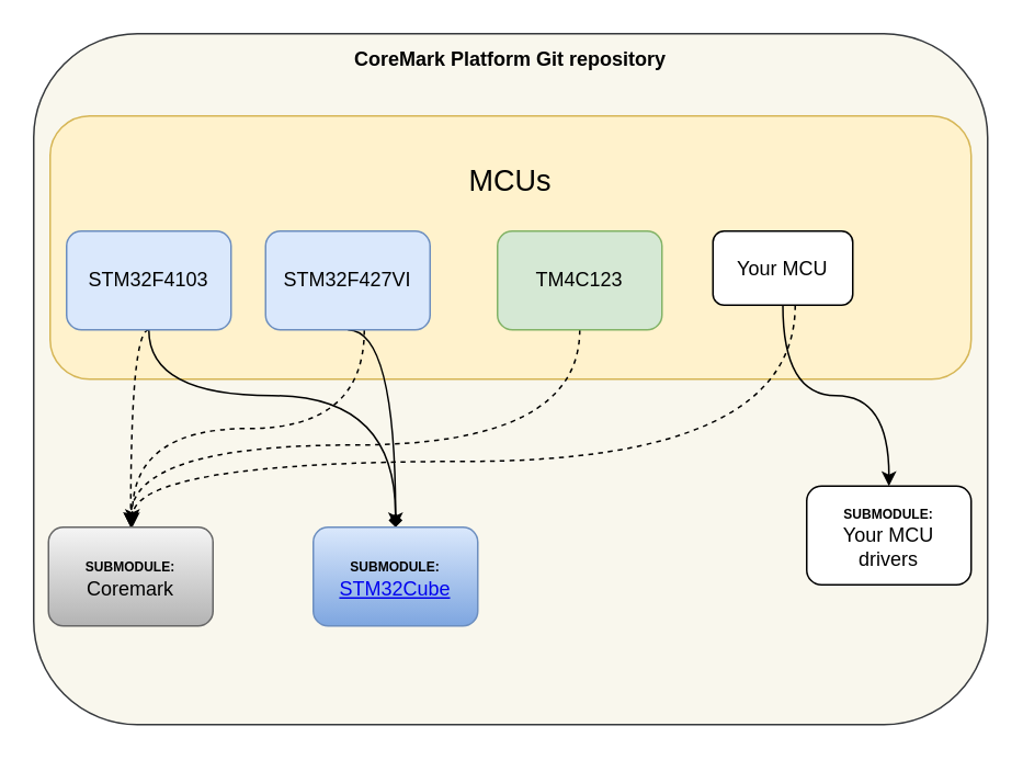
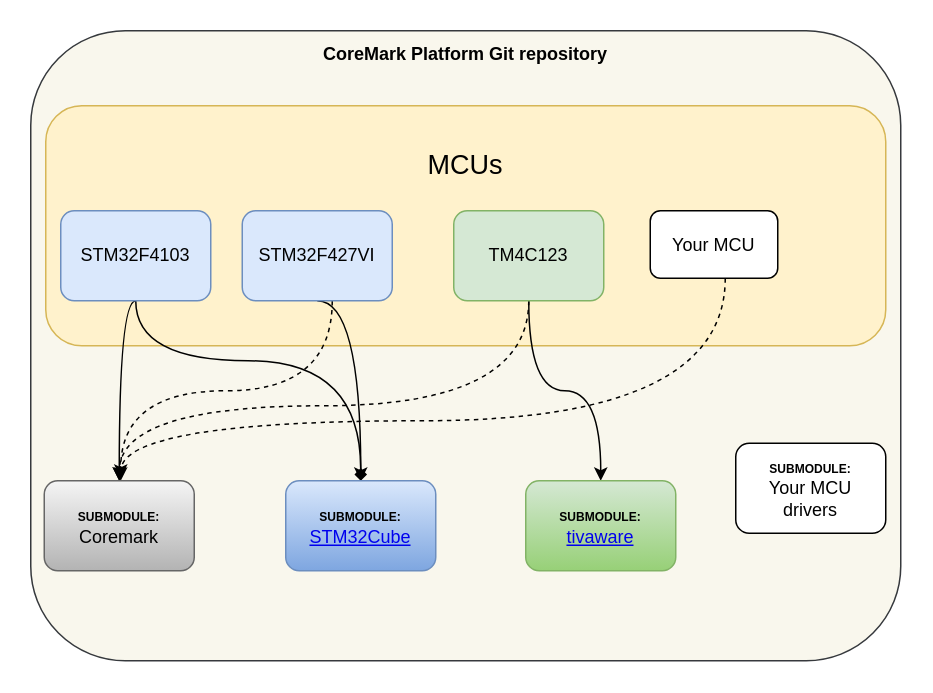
- <mxCell id="14" style="edgeStyle=orthogonalEdgeStyle;curved=1;rounded=0;jumpStyle=arc;orthogonalLoop=1;jettySize=auto;html=1;" parent="1" source="15" target="19" edge="1"><mxGeometry relative="1" as="geometry" /></mxCell>
- <mxCell id="4" style="edgeStyle=orthogonalEdgeStyle;rounded=0;orthogonalLoop=1;jettySize=auto;html=1;exitX=0.5;exitY=1;exitDx=0;exitDy=0;entryX=0.5;entryY=0;entryDx=0;entryDy=0;curved=1;dashed=1;" parent="1" source="6" target="16" edge="1"><mxGeometry relative="1" as="geometry"><Array as="points"><mxPoint x="79" y="200" /></Array></mxGeometry></mxCell>
+ <mxCell id="4" style="edgeStyle=orthogonalEdgeStyle;rounded=0;orthogonalLoop=1;jettySize=auto;html=1;exitX=0.5;exitY=1;exitDx=0;exitDy=0;entryX=0.5;entryY=0;entryDx=0;entryDy=0;curved=1;dashed=0;" parent="1" source="6" target="16" edge="1"><mxGeometry relative="1" as="geometry"><Array as="points"><mxPoint x="79" y="200" /></Array></mxGeometry></mxCell>
+ <mxCell id="10" style="edgeStyle=orthogonalEdgeStyle;rounded=0;orthogonalLoop=1;jettySize=auto;html=1;entryX=0.5;entryY=0;entryDx=0;entryDy=0;curved=1;" parent="1" source="12" target="18" edge="1"><mxGeometry relative="1" as="geometry"><Array as="points"><mxPoint x="352" y="260" /><mxPoint x="400" y="260" /></Array></mxGeometry></mxCell>
+ <mxCell id="18" value="&lt;b&gt;&lt;font style=&quot;font-size: 8px&quot;&gt;SUBMODULE&lt;/font&gt;&lt;span style=&quot;font-size: 8px&quot;&gt;:&lt;/span&gt;&lt;br style=&quot;font-size: 8px&quot;&gt;&lt;/b&gt;&lt;font color=&quot;#000000&quot;&gt;&lt;a href=&quot;https://github.com/Igor-Misic/TivaWare_C_Series_Driverlib/tree/56725ef246ca2bf524a69f5f2167c1b286492828&quot;&gt;tivaware&lt;/a&gt;&lt;/font&gt;" style="rounded=1;whiteSpace=wrap;html=1;gradientColor=#97d077;fillColor=#d5e8d4;strokeColor=#82b366;" parent="1" vertex="1"><mxGeometry x="350" y="320" width="100" height="60" as="geometry" /></mxCell>
